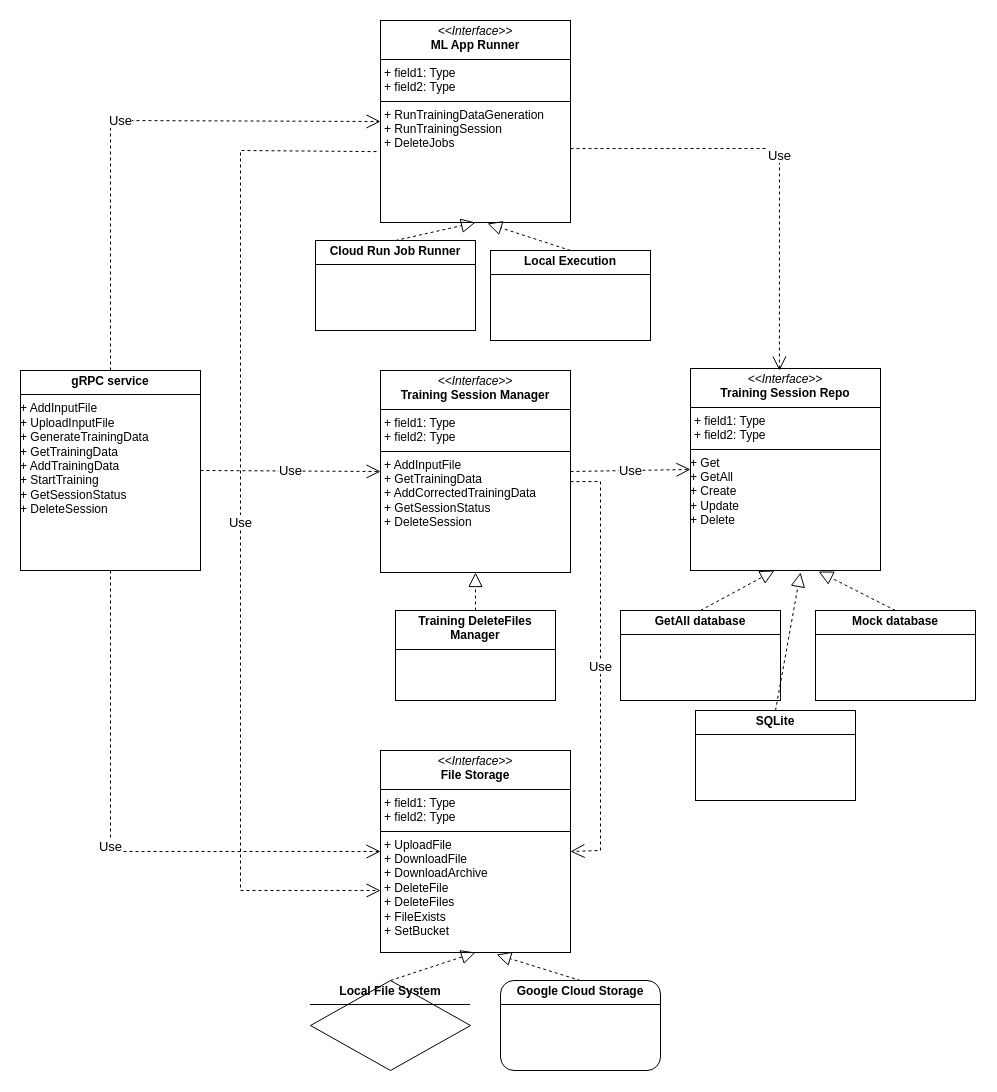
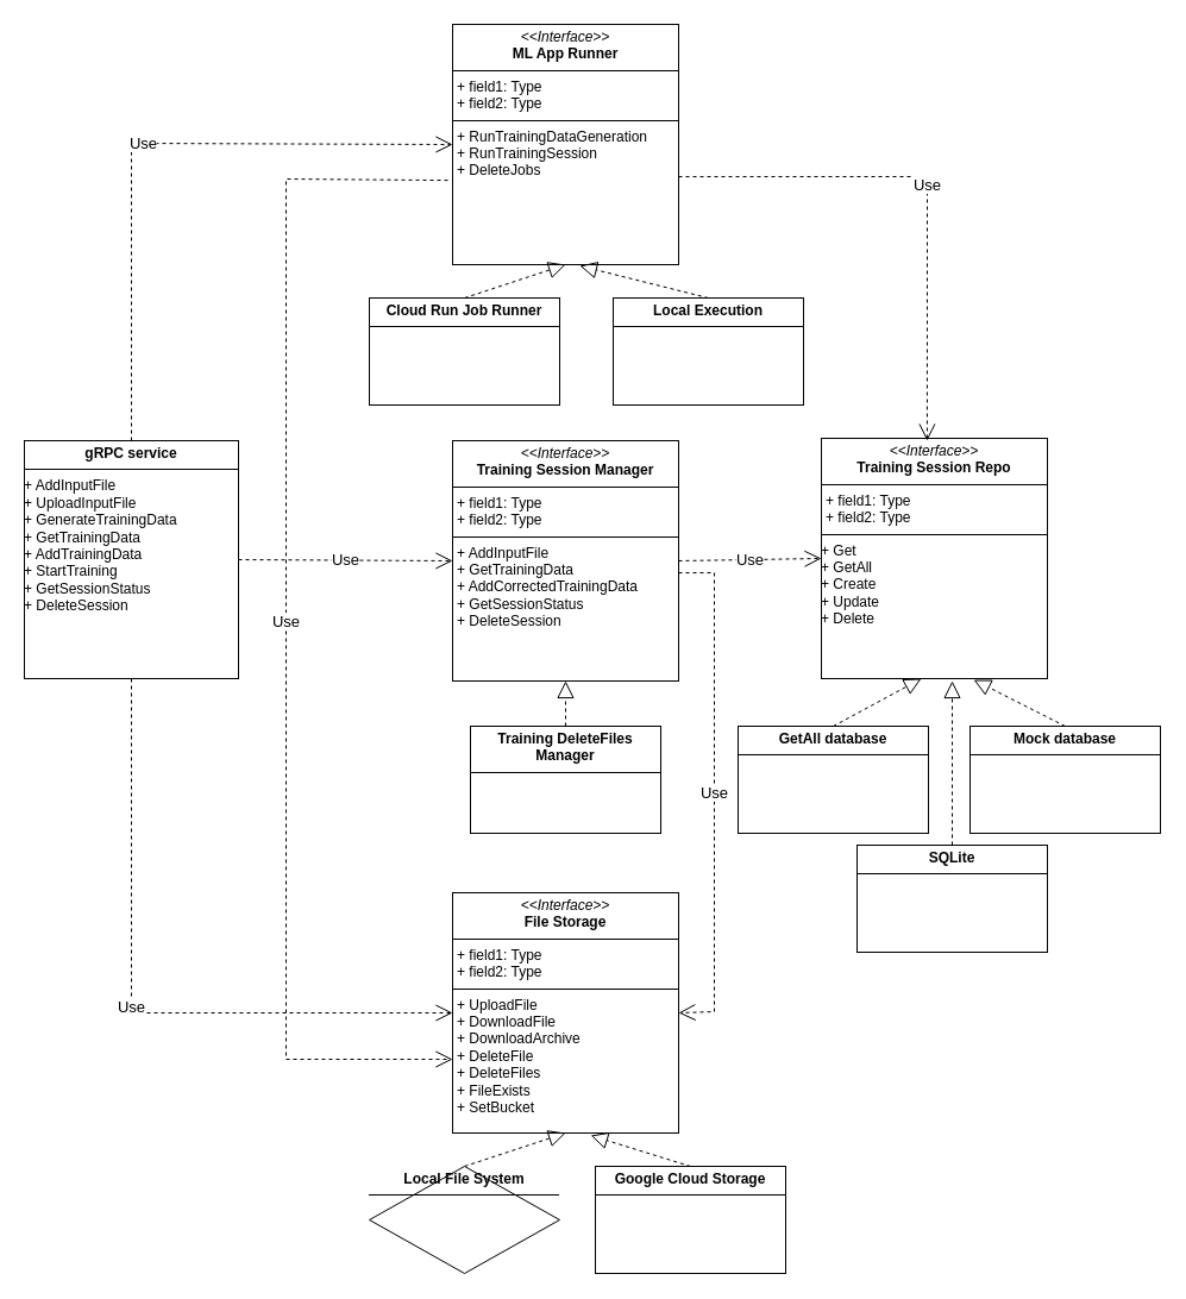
- <mxCell id="17" value="&lt;p style=&quot;margin:0px;margin-top:4px;text-align:center;&quot;&gt;&lt;b&gt;Cloud Run Job Runner&lt;br&gt;&lt;/b&gt;&lt;/p&gt;&lt;hr size=&quot;1&quot; style=&quot;border-style:solid;&quot;&gt;" style="verticalAlign=top;align=left;overflow=fill;html=1;whiteSpace=wrap;" vertex="1" parent="1"><mxGeometry x="315" y="240" width="160" height="90" as="geometry" /></mxCell>
+ <mxCell id="17" value="&lt;p style=&quot;margin:0px;margin-top:4px;text-align:center;&quot;&gt;&lt;b&gt;Cloud Run Job Runner&lt;br&gt;&lt;/b&gt;&lt;/p&gt;&lt;hr size=&quot;1&quot; style=&quot;border-style:solid;&quot;&gt;" style="verticalAlign=top;align=left;overflow=fill;html=1;whiteSpace=wrap;" vertex="1" parent="1"><mxGeometry x="310" y="250" width="160" height="90" as="geometry" /></mxCell>
- <mxCell id="18" value="&lt;p style=&quot;margin:0px;margin-top:4px;text-align:center;&quot;&gt;&lt;b&gt;Local Execution&lt;br&gt;&lt;/b&gt;&lt;/p&gt;&lt;hr size=&quot;1&quot; style=&quot;border-style:solid;&quot;&gt;" style="verticalAlign=top;align=left;overflow=fill;html=1;whiteSpace=wrap;" vertex="1" parent="1"><mxGeometry x="490" y="250" width="160" height="90" as="geometry" /></mxCell>
+ <mxCell id="18" value="&lt;p style=&quot;margin:0px;margin-top:4px;text-align:center;&quot;&gt;&lt;b&gt;Local Execution&lt;br&gt;&lt;/b&gt;&lt;/p&gt;&lt;hr size=&quot;1&quot; style=&quot;border-style:solid;&quot;&gt;" style="verticalAlign=top;align=left;overflow=fill;html=1;whiteSpace=wrap;" vertex="1" parent="1"><mxGeometry x="515" y="250" width="160" height="90" as="geometry" /></mxCell>
- <mxCell id="12" value="&lt;p style=&quot;margin:0px;margin-top:4px;text-align:center;&quot;&gt;&lt;b&gt;SQLite&lt;br&gt;&lt;/b&gt;&lt;/p&gt;&lt;hr size=&quot;1&quot; style=&quot;border-style:solid;&quot;&gt;" style="verticalAlign=top;align=left;overflow=fill;html=1;whiteSpace=wrap;" parent="1" vertex="1"><mxGeometry x="695" y="710" width="160" height="90" as="geometry" /></mxCell>
+ <mxCell id="12" value="&lt;p style=&quot;margin:0px;margin-top:4px;text-align:center;&quot;&gt;&lt;b&gt;SQLite&lt;br&gt;&lt;/b&gt;&lt;/p&gt;&lt;hr size=&quot;1&quot; style=&quot;border-style:solid;&quot;&gt;" style="verticalAlign=top;align=left;overflow=fill;html=1;whiteSpace=wrap;" parent="1" vertex="1"><mxGeometry x="720" y="710" width="160" height="90" as="geometry" /></mxCell>
- <mxCell id="9" value="&lt;p style=&quot;margin:0px;margin-top:4px;text-align:center;&quot;&gt;&lt;b&gt;Google Cloud Storage&lt;br&gt;&lt;/b&gt;&lt;/p&gt;&lt;hr size=&quot;1&quot; style=&quot;border-style:solid;&quot;&gt;" style="verticalAlign=top;align=left;overflow=fill;html=1;whiteSpace=wrap;rounded=1;" parent="1" vertex="1"><mxGeometry x="500" y="980" width="160" height="90" as="geometry" /></mxCell>
+ <mxCell id="9" value="&lt;p style=&quot;margin:0px;margin-top:4px;text-align:center;&quot;&gt;&lt;b&gt;Google Cloud Storage&lt;br&gt;&lt;/b&gt;&lt;/p&gt;&lt;hr size=&quot;1&quot; style=&quot;border-style:solid;&quot;&gt;" style="verticalAlign=top;align=left;overflow=fill;html=1;whiteSpace=wrap;" parent="1" vertex="1"><mxGeometry x="500" y="980" width="160" height="90" as="geometry" /></mxCell>
